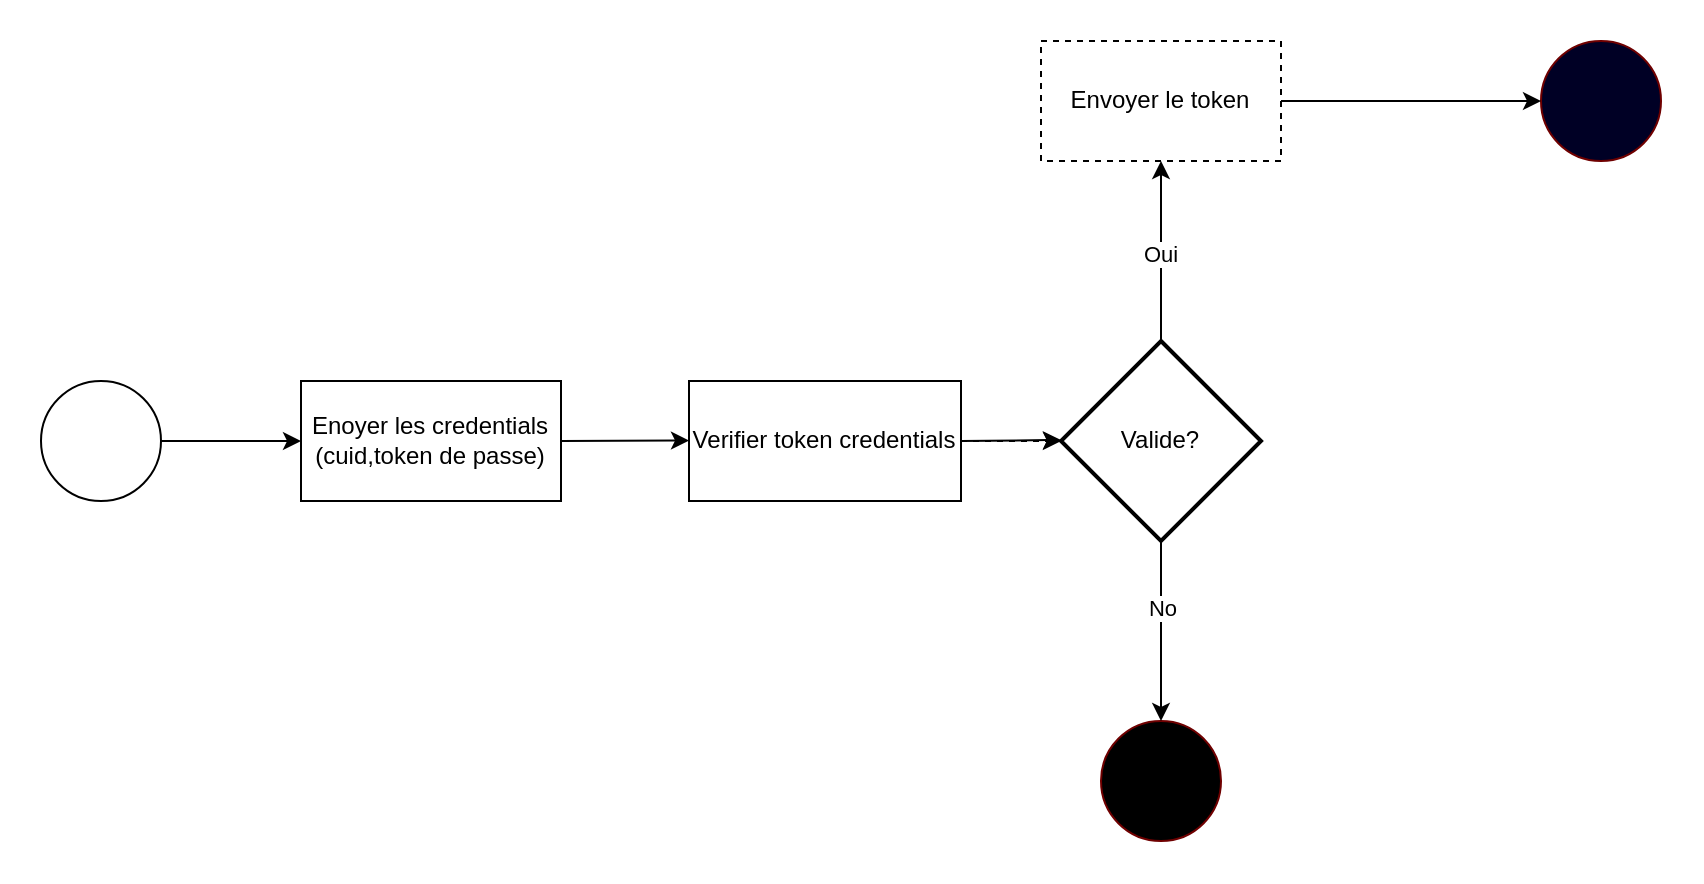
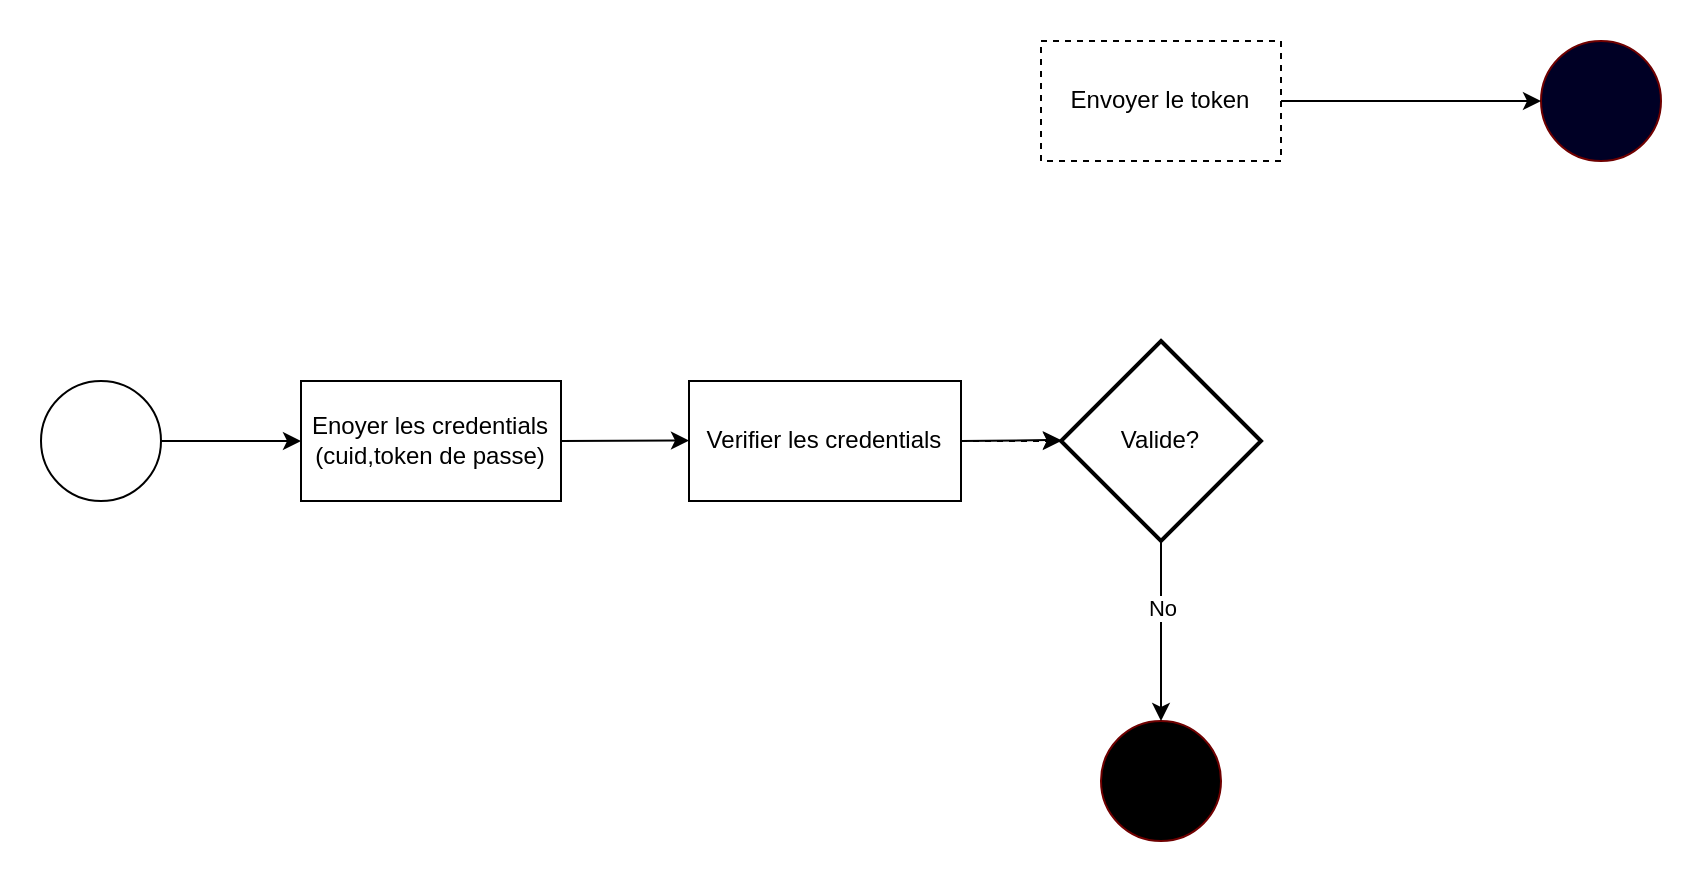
- <mxCell id="11" value="" style="endArrow=classic;html=1;rounded=0;entryX=0.5;entryY=1;entryDx=0;entryDy=0;" edge="1" parent="1" source="3" target="15"><mxGeometry width="50" height="50" relative="1" as="geometry"><mxPoint x="580" y="149.289" as="sourcePoint" /><mxPoint x="590" y="120" as="targetPoint" /></mxGeometry></mxCell>
- <mxCell id="12" value="Oui" style="edgeLabel;html=1;align=center;verticalAlign=middle;resizable=0;points=[];" vertex="1" connectable="0" parent="11"><mxGeometry x="-0.018" y="1" relative="1" as="geometry"><mxPoint as="offset" /></mxGeometry></mxCell>
- <mxCell id="7" value="Verifier token&amp;nbsp;credentials" style="rounded=0;whiteSpace=wrap;html=1;" vertex="1" parent="1"><mxGeometry x="344" y="190" width="136" height="60" as="geometry" /></mxCell>
+ <mxCell id="7" value="Verifier les&amp;nbsp;credentials" style="rounded=0;whiteSpace=wrap;html=1;" vertex="1" parent="1"><mxGeometry x="344" y="190" width="136" height="60" as="geometry" /></mxCell>
